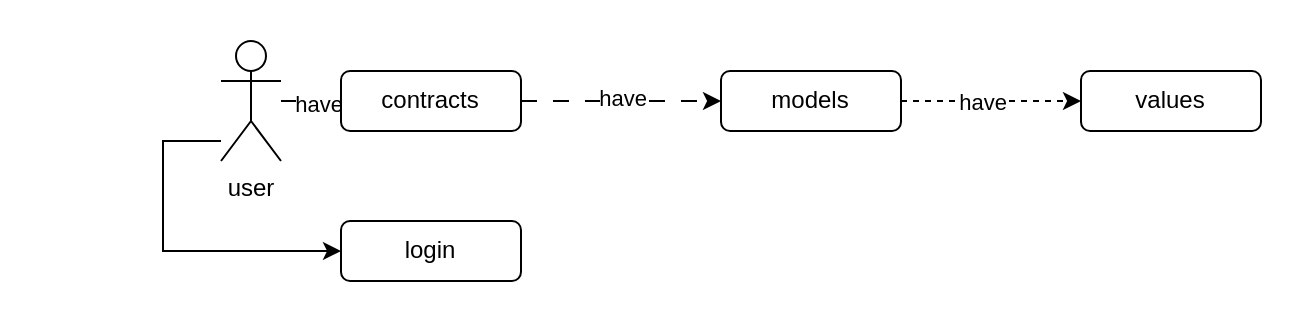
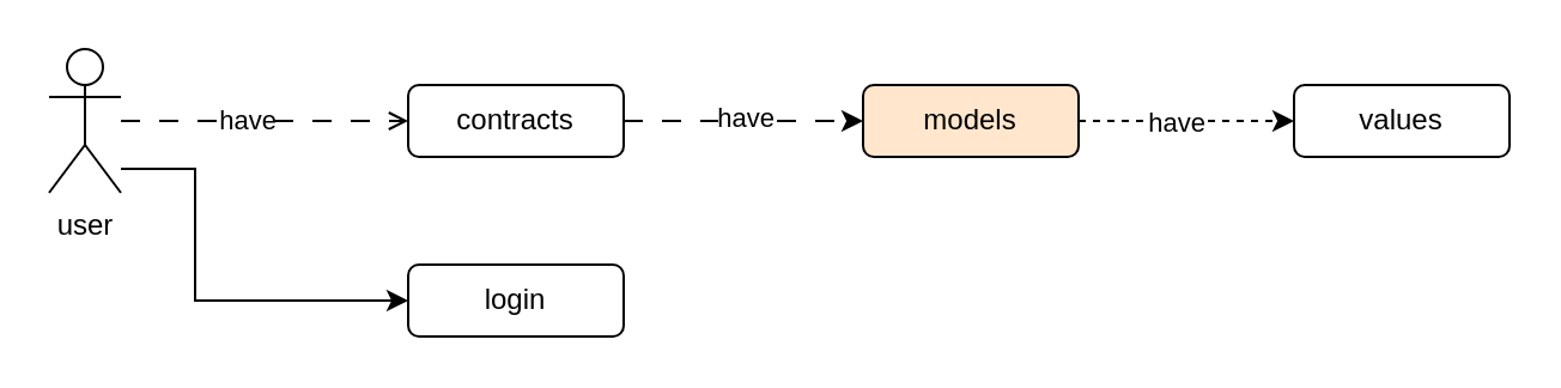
- <mxCell id="5" value="user" style="shape=umlActor;verticalLabelPosition=bottom;verticalAlign=top;html=1;outlineConnect=0;" vertex="1" parent="1"><mxGeometry x="110" y="20" width="30" height="60" as="geometry" /></mxCell>
+ <mxCell id="5" value="user" style="shape=umlActor;verticalLabelPosition=bottom;verticalAlign=top;html=1;outlineConnect=0;" vertex="1" parent="1"><mxGeometry x="20" y="20" width="30" height="60" as="geometry" /></mxCell>
- <mxCell id="11" value="models" style="rounded=1;whiteSpace=wrap;html=1;" vertex="1" parent="1"><mxGeometry x="360" y="35" width="90" height="30" as="geometry" /></mxCell>
+ <mxCell id="11" value="models" style="rounded=1;whiteSpace=wrap;html=1;fillColor=#ffe6cc;" vertex="1" parent="1"><mxGeometry x="360" y="35" width="90" height="30" as="geometry" /></mxCell>
